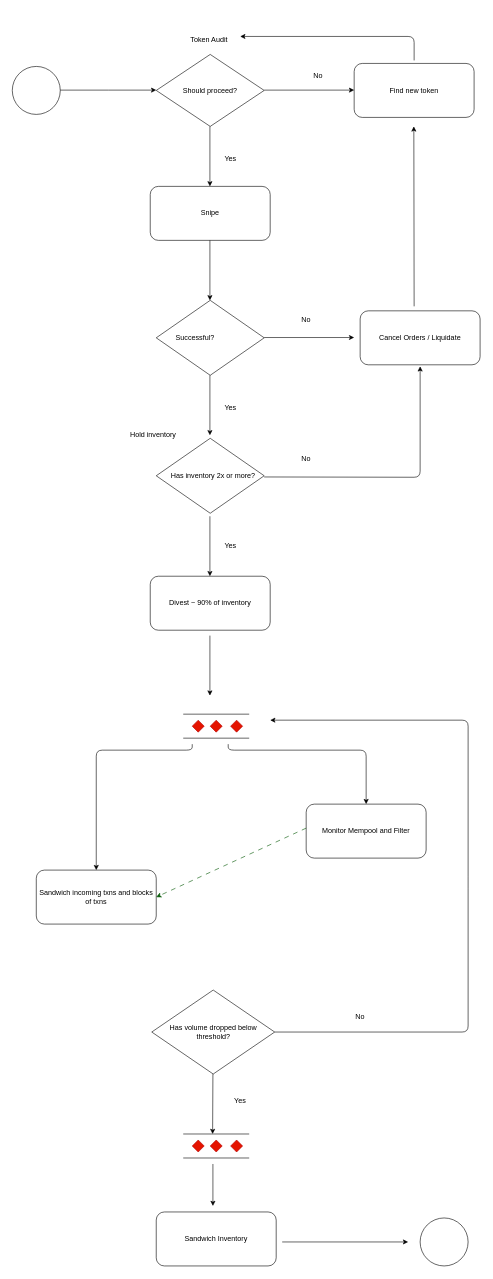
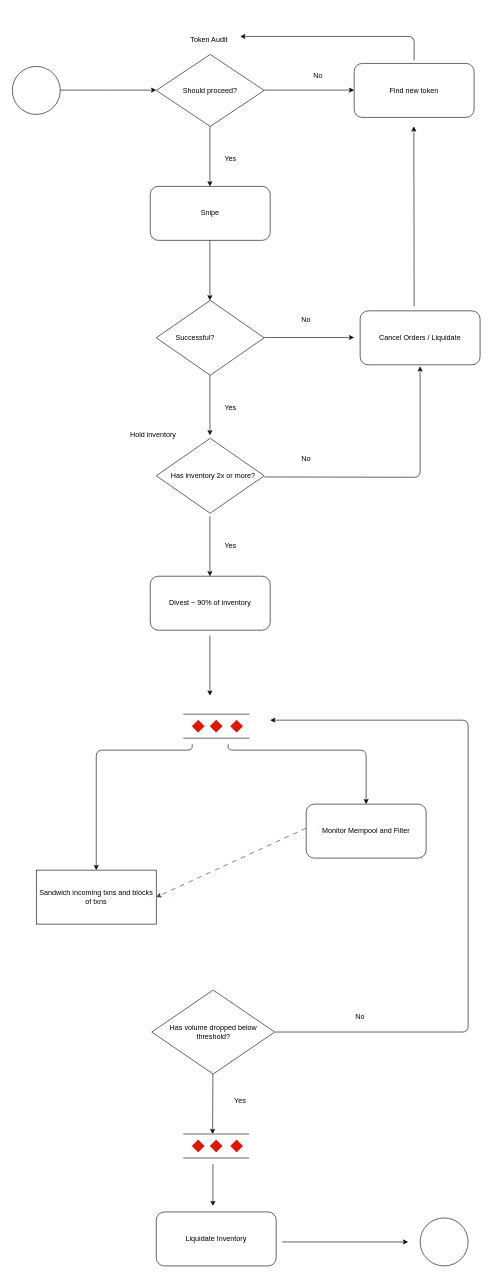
- <mxCell id="45" value="Sandwich incoming txns and blocks of txns" style="rounded=1;whiteSpace=wrap;html=1;" vertex="1" parent="1"><mxGeometry x="60" y="1450" width="200" height="90" as="geometry" /></mxCell>
+ <mxCell id="45" value="Sandwich incoming txns and blocks of txns" style="whiteSpace=wrap;html=1;rounded=0;" vertex="1" parent="1"><mxGeometry x="60" y="1450" width="200" height="90" as="geometry" /></mxCell>
- <mxCell id="59" value="Sandwich Inventory" style="rounded=1;whiteSpace=wrap;html=1;" vertex="1" parent="1"><mxGeometry x="260" y="2020" width="200" height="90" as="geometry" /></mxCell>
+ <mxCell id="59" value="Liquidate Inventory" style="rounded=1;whiteSpace=wrap;html=1;" vertex="1" parent="1"><mxGeometry x="260" y="2020" width="200" height="90" as="geometry" /></mxCell>
